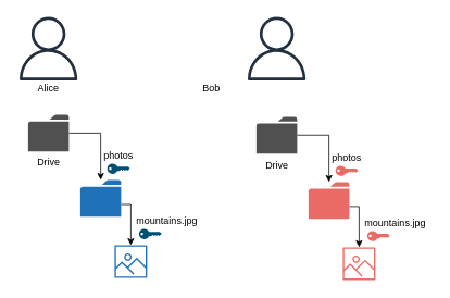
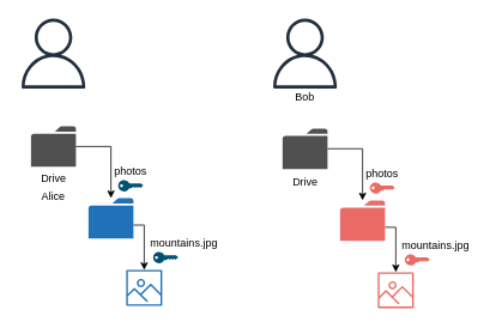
- <mxCell id="3" value="Alice" style="text;html=1;strokeColor=none;fillColor=none;align=center;verticalAlign=middle;whiteSpace=wrap;rounded=0;" parent="1" vertex="1"><mxGeometry x="39" y="98" width="40" height="20" as="geometry" /></mxCell>
+ <mxCell id="3" value="Alice" style="text;html=1;strokeColor=none;fillColor=none;align=center;verticalAlign=middle;whiteSpace=wrap;rounded=0;" parent="1" vertex="1"><mxGeometry x="39" y="208" width="40" height="20" as="geometry" /></mxCell>
- <mxCell id="12" value="Bob" style="text;html=1;strokeColor=none;fillColor=none;align=center;verticalAlign=middle;whiteSpace=wrap;rounded=0;" parent="1" vertex="1"><mxGeometry x="239" y="98" width="40" height="20" as="geometry" /></mxCell>
+ <mxCell id="12" value="Bob" style="text;html=1;strokeColor=none;fillColor=none;align=center;verticalAlign=middle;whiteSpace=wrap;rounded=0;" parent="1" vertex="1"><mxGeometry x="319" y="98" width="40" height="20" as="geometry" /></mxCell>
